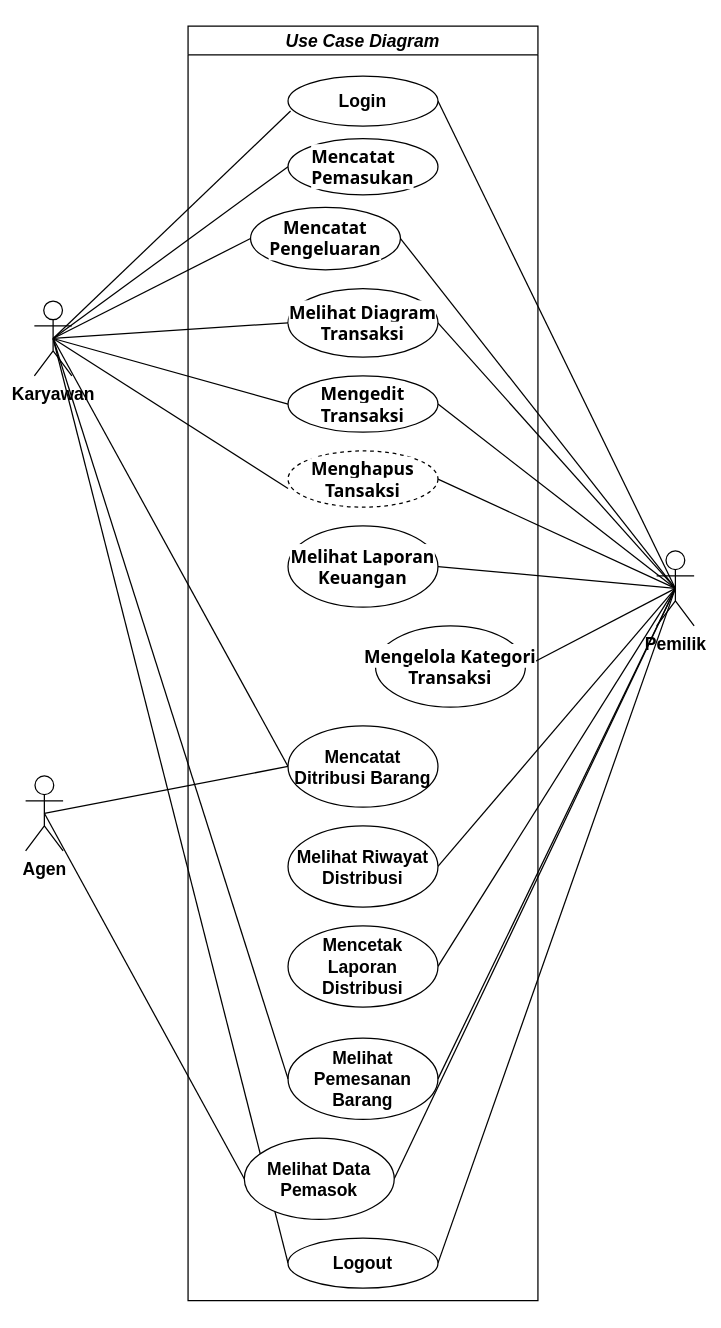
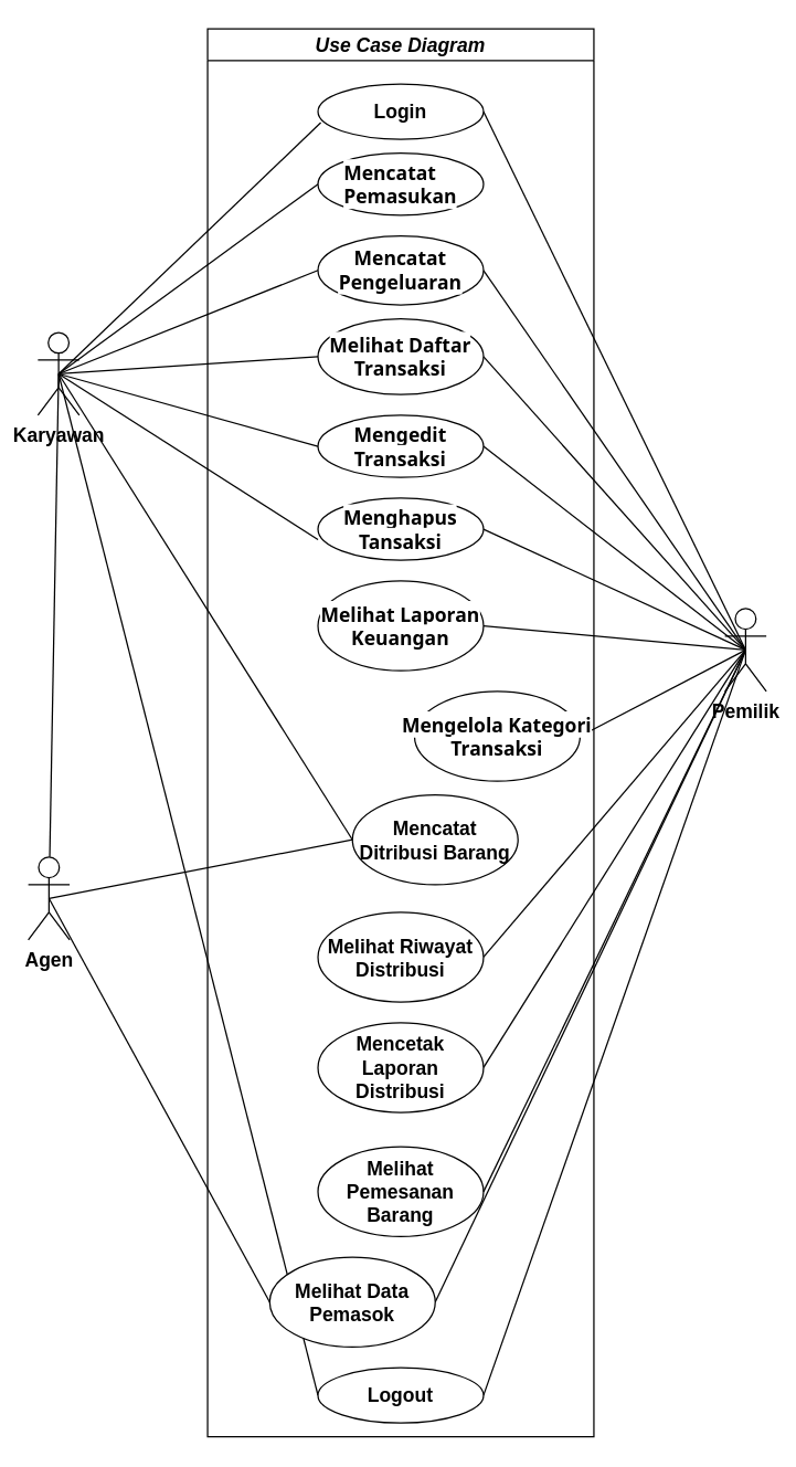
- <mxCell id="26" value="&lt;span style=&quot;font-family: __Inter_d65c78, __Inter_Fallback_d65c78, ui-sans-serif, system-ui, sans-serif, &amp;quot;Apple Color Emoji&amp;quot;, &amp;quot;Segoe UI Emoji&amp;quot;, &amp;quot;Segoe UI Symbol&amp;quot;, &amp;quot;Noto Color Emoji&amp;quot;; text-align: start; text-wrap-mode: nowrap; background-color: light-dark(#ffffff, var(--ge-dark-color, #121212));&quot;&gt;&lt;font&gt;Mencatat&lt;/font&gt;&lt;/span&gt;&lt;div&gt;&lt;span style=&quot;font-family: __Inter_d65c78, __Inter_Fallback_d65c78, ui-sans-serif, system-ui, sans-serif, &amp;quot;Apple Color Emoji&amp;quot;, &amp;quot;Segoe UI Emoji&amp;quot;, &amp;quot;Segoe UI Symbol&amp;quot;, &amp;quot;Noto Color Emoji&amp;quot;; text-align: start; text-wrap-mode: nowrap; background-color: light-dark(#ffffff, var(--ge-dark-color, #121212));&quot;&gt;&lt;font&gt;Pengeluaran&lt;/font&gt;&lt;/span&gt;&lt;/div&gt;" style="ellipse;whiteSpace=wrap;html=1;fontSize=14;fontStyle=1" parent="22" vertex="1"><mxGeometry x="50" y="145" width="120" height="50" as="geometry" /></mxCell>
+ <mxCell id="26" value="&lt;span style=&quot;font-family: __Inter_d65c78, __Inter_Fallback_d65c78, ui-sans-serif, system-ui, sans-serif, &amp;quot;Apple Color Emoji&amp;quot;, &amp;quot;Segoe UI Emoji&amp;quot;, &amp;quot;Segoe UI Symbol&amp;quot;, &amp;quot;Noto Color Emoji&amp;quot;; text-align: start; text-wrap-mode: nowrap; background-color: light-dark(#ffffff, var(--ge-dark-color, #121212));&quot;&gt;&lt;font&gt;Mencatat&lt;/font&gt;&lt;/span&gt;&lt;div&gt;&lt;span style=&quot;font-family: __Inter_d65c78, __Inter_Fallback_d65c78, ui-sans-serif, system-ui, sans-serif, &amp;quot;Apple Color Emoji&amp;quot;, &amp;quot;Segoe UI Emoji&amp;quot;, &amp;quot;Segoe UI Symbol&amp;quot;, &amp;quot;Noto Color Emoji&amp;quot;; text-align: start; text-wrap-mode: nowrap; background-color: light-dark(#ffffff, var(--ge-dark-color, #121212));&quot;&gt;&lt;font&gt;Pengeluaran&lt;/font&gt;&lt;/span&gt;&lt;/div&gt;" style="ellipse;whiteSpace=wrap;html=1;fontSize=14;fontStyle=1" parent="22" vertex="1"><mxGeometry x="80" y="150" width="120" height="50" as="geometry" /></mxCell>
- <mxCell id="25" value="&lt;span style=&quot;font-family: __Inter_d65c78, __Inter_Fallback_d65c78, ui-sans-serif, system-ui, sans-serif, &amp;quot;Apple Color Emoji&amp;quot;, &amp;quot;Segoe UI Emoji&amp;quot;, &amp;quot;Segoe UI Symbol&amp;quot;, &amp;quot;Noto Color Emoji&amp;quot;; text-align: start; text-wrap-mode: nowrap; background-color: light-dark(#ffffff, var(--ge-dark-color, #121212));&quot;&gt;&lt;font&gt;Melihat Diagram&lt;/font&gt;&lt;/span&gt;&lt;div&gt;&lt;span style=&quot;font-family: __Inter_d65c78, __Inter_Fallback_d65c78, ui-sans-serif, system-ui, sans-serif, &amp;quot;Apple Color Emoji&amp;quot;, &amp;quot;Segoe UI Emoji&amp;quot;, &amp;quot;Segoe UI Symbol&amp;quot;, &amp;quot;Noto Color Emoji&amp;quot;; text-align: start; text-wrap-mode: nowrap; background-color: light-dark(#ffffff, var(--ge-dark-color, #121212));&quot;&gt;&lt;font&gt;Transaksi&lt;/font&gt;&lt;/span&gt;&lt;/div&gt;" style="ellipse;whiteSpace=wrap;html=1;fontSize=14;fontStyle=1" parent="22" vertex="1"><mxGeometry x="80" y="210" width="120" height="55" as="geometry" /></mxCell>
+ <mxCell id="25" value="&lt;span style=&quot;font-family: __Inter_d65c78, __Inter_Fallback_d65c78, ui-sans-serif, system-ui, sans-serif, &amp;quot;Apple Color Emoji&amp;quot;, &amp;quot;Segoe UI Emoji&amp;quot;, &amp;quot;Segoe UI Symbol&amp;quot;, &amp;quot;Noto Color Emoji&amp;quot;; text-align: start; text-wrap-mode: nowrap; background-color: light-dark(#ffffff, var(--ge-dark-color, #121212));&quot;&gt;&lt;font&gt;Melihat Daftar&lt;/font&gt;&lt;/span&gt;&lt;div&gt;&lt;span style=&quot;font-family: __Inter_d65c78, __Inter_Fallback_d65c78, ui-sans-serif, system-ui, sans-serif, &amp;quot;Apple Color Emoji&amp;quot;, &amp;quot;Segoe UI Emoji&amp;quot;, &amp;quot;Segoe UI Symbol&amp;quot;, &amp;quot;Noto Color Emoji&amp;quot;; text-align: start; text-wrap-mode: nowrap; background-color: light-dark(#ffffff, var(--ge-dark-color, #121212));&quot;&gt;&lt;font&gt;Transaksi&lt;/font&gt;&lt;/span&gt;&lt;/div&gt;" style="ellipse;whiteSpace=wrap;html=1;fontSize=14;fontStyle=1" parent="22" vertex="1"><mxGeometry x="80" y="210" width="120" height="55" as="geometry" /></mxCell>
- <mxCell id="28" value="&lt;div&gt;&lt;font face=&quot;__Inter_d65c78, __Inter_Fallback_d65c78, ui-sans-serif, system-ui, sans-serif, Apple Color Emoji, Segoe UI Emoji, Segoe UI Symbol, Noto Color Emoji&quot;&gt;&lt;span style=&quot;text-wrap-mode: nowrap; background-color: light-dark(#ffffff, var(--ge-dark-color, #121212));&quot;&gt;Menghapus&lt;/span&gt;&lt;/font&gt;&lt;/div&gt;&lt;div&gt;&lt;font face=&quot;__Inter_d65c78, __Inter_Fallback_d65c78, ui-sans-serif, system-ui, sans-serif, Apple Color Emoji, Segoe UI Emoji, Segoe UI Symbol, Noto Color Emoji&quot;&gt;&lt;span style=&quot;text-wrap-mode: nowrap; background-color: light-dark(#ffffff, var(--ge-dark-color, #121212));&quot;&gt;Tansaksi&lt;/span&gt;&lt;/font&gt;&lt;/div&gt;" style="ellipse;whiteSpace=wrap;html=1;align=center;fontSize=14;fontStyle=1;dashed=1;" parent="22" vertex="1"><mxGeometry x="80" y="340" width="120" height="45" as="geometry" /></mxCell>
+ <mxCell id="28" value="&lt;div&gt;&lt;font face=&quot;__Inter_d65c78, __Inter_Fallback_d65c78, ui-sans-serif, system-ui, sans-serif, Apple Color Emoji, Segoe UI Emoji, Segoe UI Symbol, Noto Color Emoji&quot;&gt;&lt;span style=&quot;text-wrap-mode: nowrap; background-color: light-dark(#ffffff, var(--ge-dark-color, #121212));&quot;&gt;Menghapus&lt;/span&gt;&lt;/font&gt;&lt;/div&gt;&lt;div&gt;&lt;font face=&quot;__Inter_d65c78, __Inter_Fallback_d65c78, ui-sans-serif, system-ui, sans-serif, Apple Color Emoji, Segoe UI Emoji, Segoe UI Symbol, Noto Color Emoji&quot;&gt;&lt;span style=&quot;text-wrap-mode: nowrap; background-color: light-dark(#ffffff, var(--ge-dark-color, #121212));&quot;&gt;Tansaksi&lt;/span&gt;&lt;/font&gt;&lt;/div&gt;" style="ellipse;whiteSpace=wrap;html=1;align=center;fontSize=14;fontStyle=1" parent="22" vertex="1"><mxGeometry x="80" y="340" width="120" height="45" as="geometry" /></mxCell>
- <mxCell id="39" style="rounded=0;orthogonalLoop=1;jettySize=auto;html=1;exitX=0.5;exitY=0.5;exitDx=0;exitDy=0;exitPerimeter=0;entryX=0;entryY=0.5;entryDx=0;entryDy=0;endArrow=none;startFill=0;fontSize=14;fontStyle=1" parent="1" source="20" target="35" edge="1"><mxGeometry relative="1" as="geometry"><mxPoint x="35" y="487" as="sourcePoint" /><mxPoint x="240" y="997" as="targetPoint" /></mxGeometry></mxCell>
+ <mxCell id="39" style="rounded=0;orthogonalLoop=1;jettySize=auto;html=1;exitX=0.5;exitY=0.5;exitDx=0;exitDy=0;exitPerimeter=0;endArrow=none;startFill=0;fontSize=14;fontStyle=1;" parent="1" source="20" target="42" edge="1"><mxGeometry relative="1" as="geometry"><mxPoint x="35" y="487" as="sourcePoint" /><mxPoint x="240" y="997" as="targetPoint" /></mxGeometry></mxCell>
- <mxCell id="32" value="Mencatat Ditribusi Barang" style="ellipse;whiteSpace=wrap;html=1;align=center;fontSize=14;fontStyle=1" parent="22" vertex="1"><mxGeometry x="80" y="560" width="120" height="65" as="geometry" /></mxCell>
+ <mxCell id="32" value="Mencatat Ditribusi Barang" style="ellipse;whiteSpace=wrap;html=1;align=center;fontSize=14;fontStyle=1" parent="22" vertex="1"><mxGeometry x="105" y="555" width="120" height="65" as="geometry" /></mxCell>
